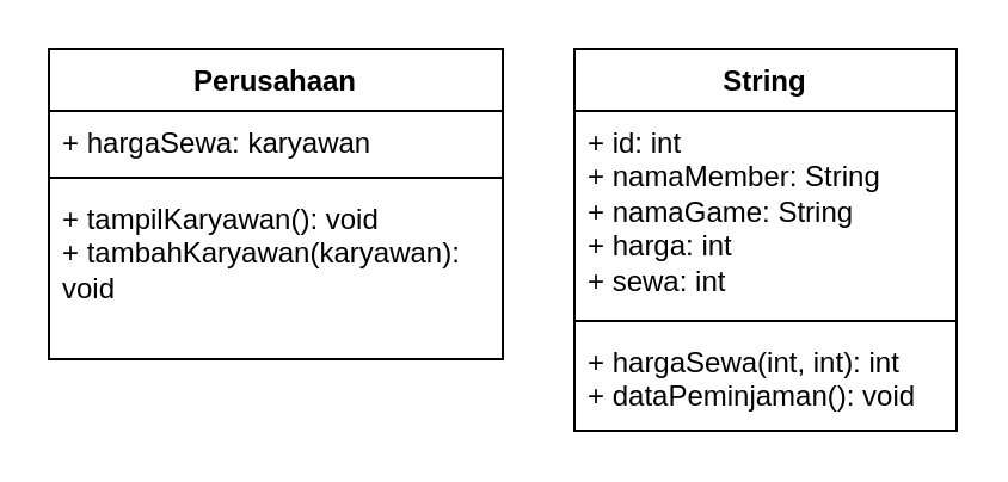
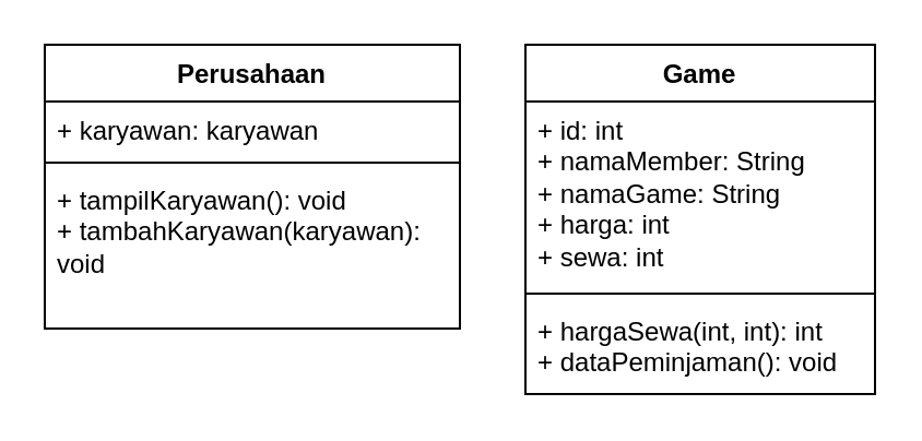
- <mxCell id="2" value="String" style="swimlane;fontStyle=1;align=center;verticalAlign=top;childLayout=stackLayout;horizontal=1;startSize=26;horizontalStack=0;resizeParent=1;resizeParentMax=0;resizeLast=0;collapsible=1;marginBottom=0;whiteSpace=wrap;html=1;" parent="1" vertex="1"><mxGeometry x="240" y="20" width="160" height="160" as="geometry" /></mxCell>
+ <mxCell id="2" value="Game" style="swimlane;fontStyle=1;align=center;verticalAlign=top;childLayout=stackLayout;horizontal=1;startSize=26;horizontalStack=0;resizeParent=1;resizeParentMax=0;resizeLast=0;collapsible=1;marginBottom=0;whiteSpace=wrap;html=1;" parent="1" vertex="1"><mxGeometry x="240" y="20" width="160" height="160" as="geometry" /></mxCell>
- <mxCell id="7" value="+ hargaSewa: karyawan" style="text;strokeColor=none;fillColor=none;align=left;verticalAlign=top;spacingLeft=4;spacingRight=4;overflow=hidden;rotatable=0;points=[[0,0.5],[1,0.5]];portConstraint=eastwest;whiteSpace=wrap;html=1;" parent="6" vertex="1"><mxGeometry y="26" width="190" height="24" as="geometry" /></mxCell>
+ <mxCell id="7" value="+ karyawan: karyawan" style="text;strokeColor=none;fillColor=none;align=left;verticalAlign=top;spacingLeft=4;spacingRight=4;overflow=hidden;rotatable=0;points=[[0,0.5],[1,0.5]];portConstraint=eastwest;whiteSpace=wrap;html=1;" parent="6" vertex="1"><mxGeometry y="26" width="190" height="24" as="geometry" /></mxCell>
